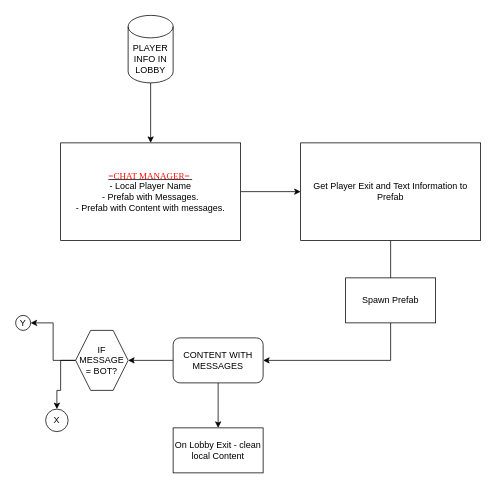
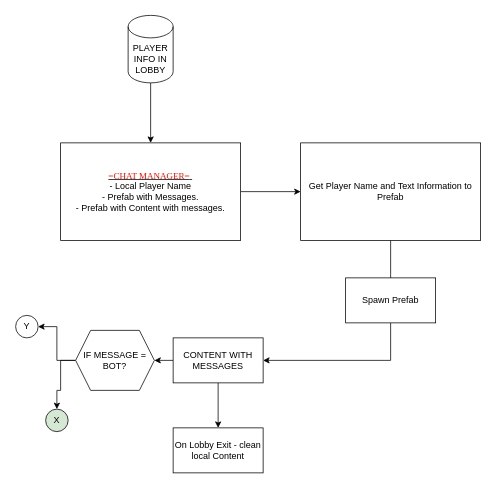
- <mxCell id="5" value="Get Player Exit and Text Information to Prefab" style="rounded=0;whiteSpace=wrap;html=1;" vertex="1" parent="1"><mxGeometry x="400" y="190" width="240" height="130" as="geometry" /></mxCell>
+ <mxCell id="5" value="Get Player Name and Text Information to Prefab" style="rounded=0;whiteSpace=wrap;html=1;" vertex="1" parent="1"><mxGeometry x="400" y="190" width="240" height="130" as="geometry" /></mxCell>
- <mxCell id="15" value="Y" style="ellipse;whiteSpace=wrap;html=1;aspect=fixed;fontFamily=Helvetica;fontColor=#000000;" vertex="1" parent="1"><mxGeometry x="20" y="420" width="20" height="20" as="geometry" /></mxCell>
+ <mxCell id="15" value="Y" style="ellipse;whiteSpace=wrap;html=1;aspect=fixed;fontFamily=Helvetica;fontColor=#000000;" vertex="1" parent="1"><mxGeometry x="20" y="420" width="30" height="30" as="geometry" /></mxCell>
- <mxCell id="14" value="IF MESSAGE = BOT?" style="shape=hexagon;perimeter=hexagonPerimeter2;whiteSpace=wrap;html=1;fixedSize=1;fontFamily=Helvetica;fontColor=#000000;size=20;" vertex="1" parent="1"><mxGeometry x="100" y="440" width="70" height="80" as="geometry" /></mxCell>
+ <mxCell id="14" value="IF MESSAGE = BOT?" style="shape=hexagon;perimeter=hexagonPerimeter2;whiteSpace=wrap;html=1;fixedSize=1;fontFamily=Helvetica;fontColor=#000000;size=20;" vertex="1" parent="1"><mxGeometry x="100" y="440" width="105" height="80" as="geometry" /></mxCell>
- <mxCell id="10" value="CONTENT WITH MESSAGES" style="whiteSpace=wrap;html=1;fontFamily=Helvetica;fontColor=#000000;rounded=1;" vertex="1" parent="1"><mxGeometry x="230" y="450" width="120" height="60" as="geometry" /></mxCell>
+ <mxCell id="10" value="CONTENT WITH MESSAGES" style="rounded=0;whiteSpace=wrap;html=1;fontFamily=Helvetica;fontColor=#000000;" vertex="1" parent="1"><mxGeometry x="230" y="450" width="120" height="60" as="geometry" /></mxCell>
- <mxCell id="16" value="X" style="ellipse;whiteSpace=wrap;html=1;aspect=fixed;fontFamily=Helvetica;fontColor=#000000;" vertex="1" parent="1"><mxGeometry x="60" y="545" width="30" height="30" as="geometry" /></mxCell>
+ <mxCell id="16" value="X" style="ellipse;whiteSpace=wrap;html=1;aspect=fixed;fontFamily=Helvetica;fontColor=#000000;fillColor=#d5e8d4;" vertex="1" parent="1"><mxGeometry x="60" y="545" width="30" height="30" as="geometry" /></mxCell>
